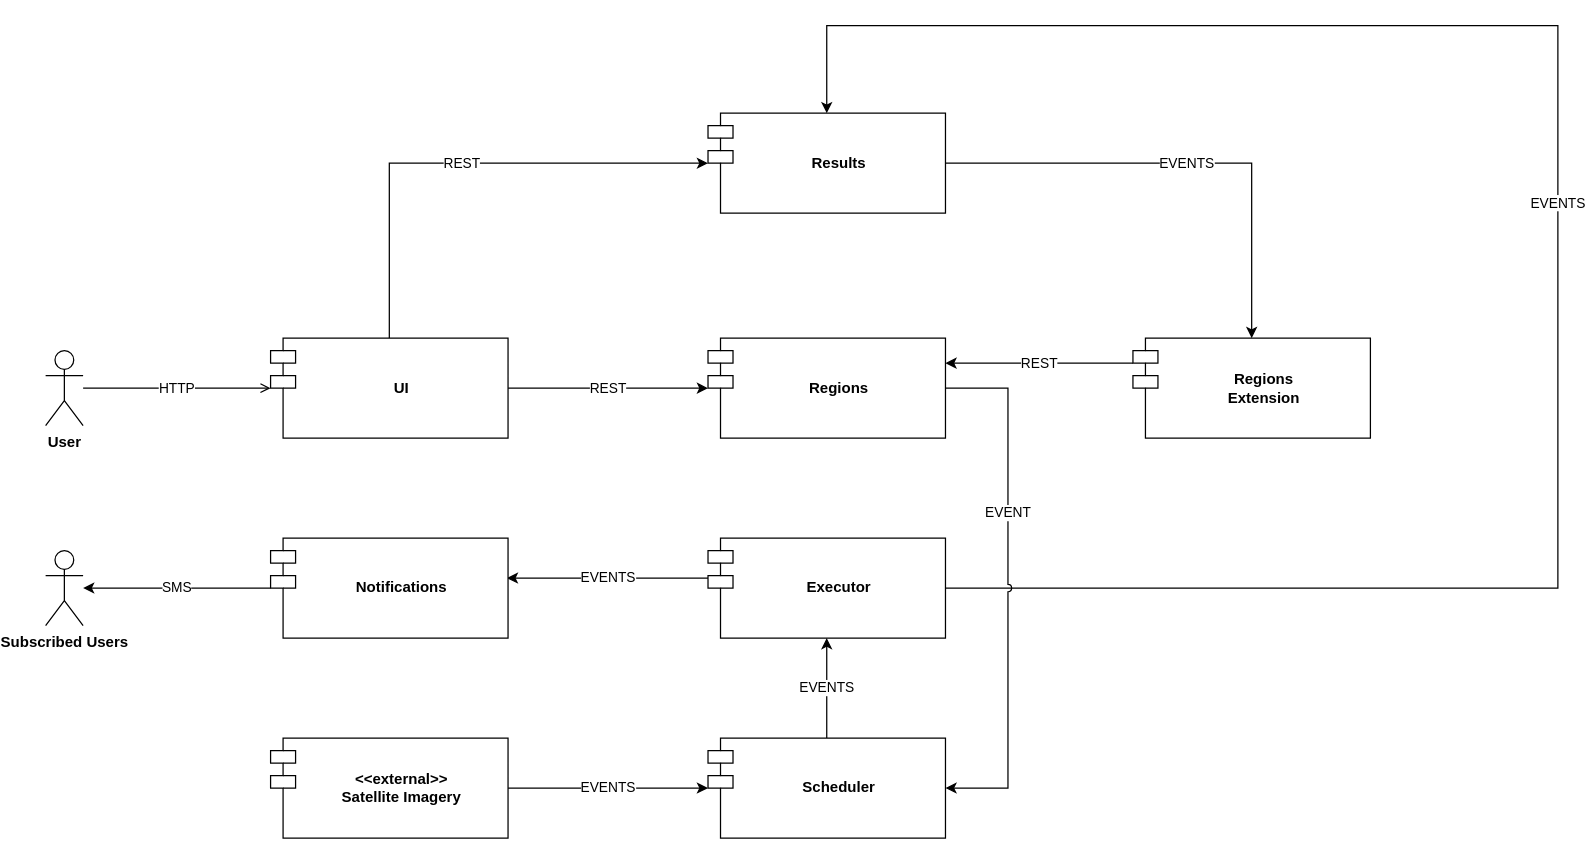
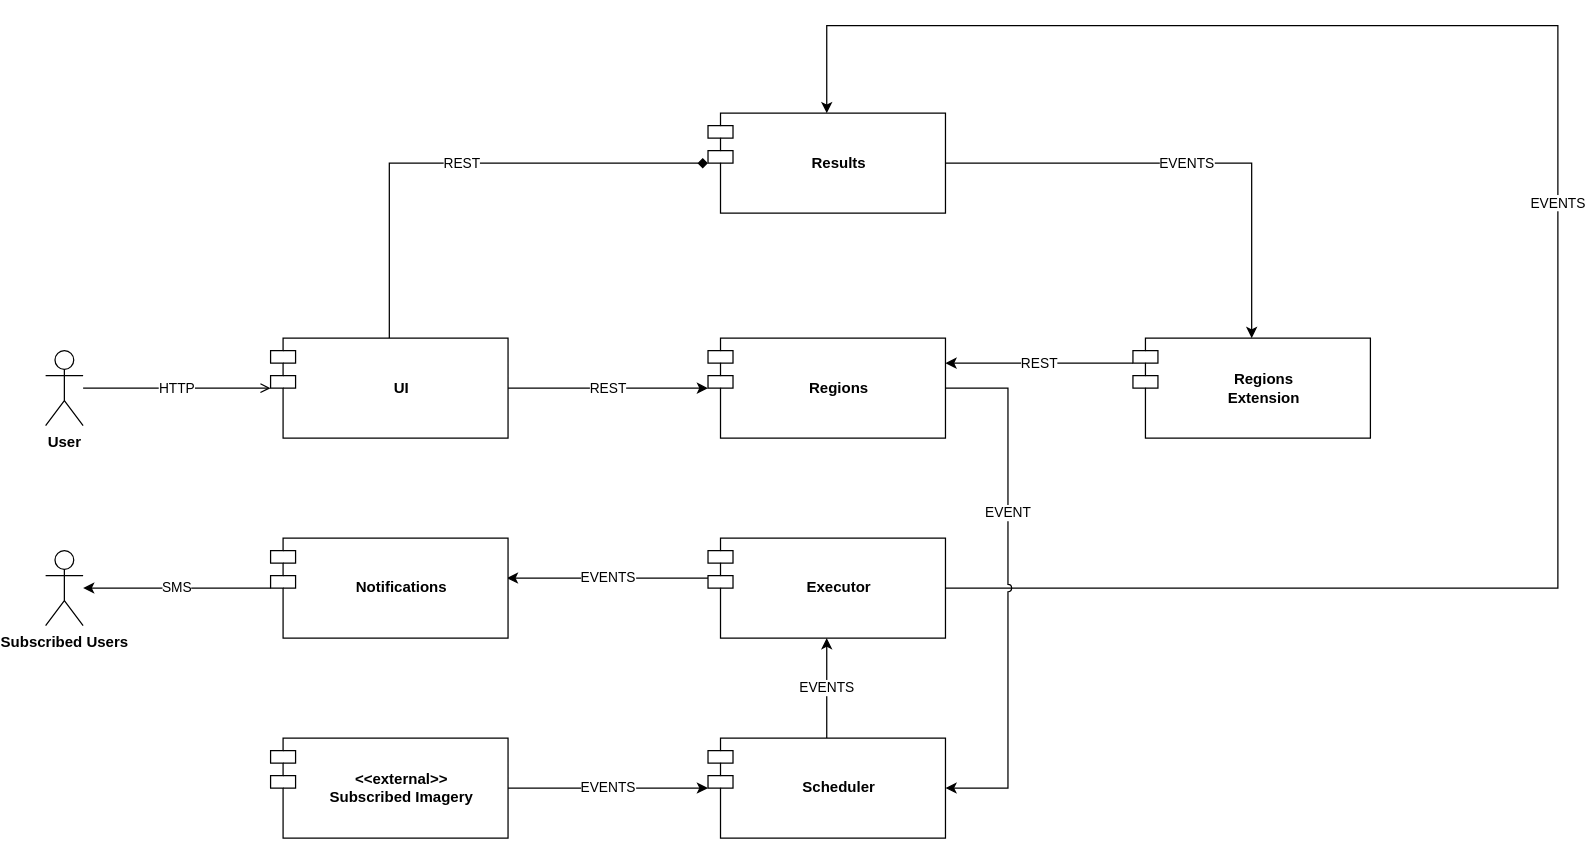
- <mxCell id="11" value="REST" style="edgeStyle=orthogonalEdgeStyle;rounded=0;orthogonalLoop=1;jettySize=auto;html=1;" edge="1" parent="1" source="13" target="15"><mxGeometry relative="1" as="geometry"><Array as="points"><mxPoint x="295" y="130" /></Array></mxGeometry></mxCell>
+ <mxCell id="11" value="REST" style="edgeStyle=orthogonalEdgeStyle;rounded=0;orthogonalLoop=1;jettySize=auto;html=1;endArrow=diamond;" edge="1" parent="1" source="13" target="15"><mxGeometry relative="1" as="geometry"><Array as="points"><mxPoint x="295" y="130" /></Array></mxGeometry></mxCell>
- <mxCell id="3" value="&amp;lt;&amp;lt;external&amp;gt;&amp;gt;&lt;br&gt;Satellite Imagery" style="shape=module;align=left;spacingLeft=20;align=center;verticalAlign=middle;whiteSpace=wrap;html=1;fontStyle=1" vertex="1" parent="1"><mxGeometry x="200" y="590" width="190" height="80" as="geometry" /></mxCell>
+ <mxCell id="3" value="&amp;lt;&amp;lt;external&amp;gt;&amp;gt;&lt;br&gt;Subscribed Imagery" style="shape=module;align=left;spacingLeft=20;align=center;verticalAlign=middle;whiteSpace=wrap;html=1;fontStyle=1" vertex="1" parent="1"><mxGeometry x="200" y="590" width="190" height="80" as="geometry" /></mxCell>
